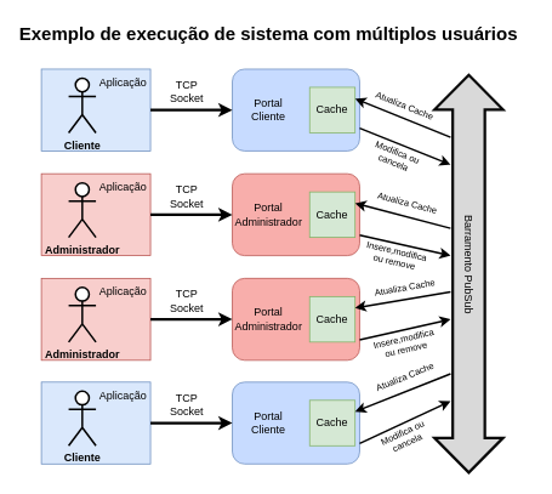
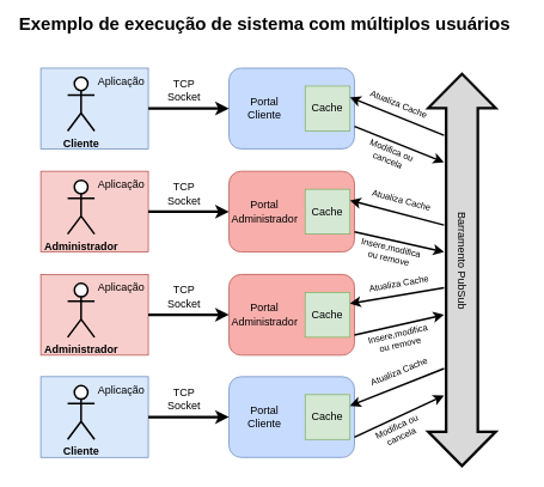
- <mxCell id="56" value="&lt;font style=&quot;font-size: 20px;&quot;&gt;&lt;b&gt;Exemplo de execução de sistema com múltiplos usuários&lt;/b&gt;&lt;/font&gt;" style="text;html=1;strokeColor=none;fillColor=none;align=center;verticalAlign=middle;whiteSpace=wrap;rounded=0;strokeWidth=2;fontSize=10;" vertex="1" parent="1"><mxGeometry x="20" y="20" width="550" height="30" as="geometry" /></mxCell>
+ <mxCell id="56" value="&lt;font style=&quot;font-size: 20px;&quot;&gt;&lt;b&gt;Exemplo de execução de sistema com múltiplos usuários&lt;/b&gt;&lt;/font&gt;" style="text;html=1;strokeColor=none;fillColor=none;align=center;verticalAlign=middle;whiteSpace=wrap;rounded=0;strokeWidth=2;fontSize=10;" vertex="1" parent="1"><mxGeometry x="20" y="10" width="550" height="30" as="geometry" /></mxCell>
